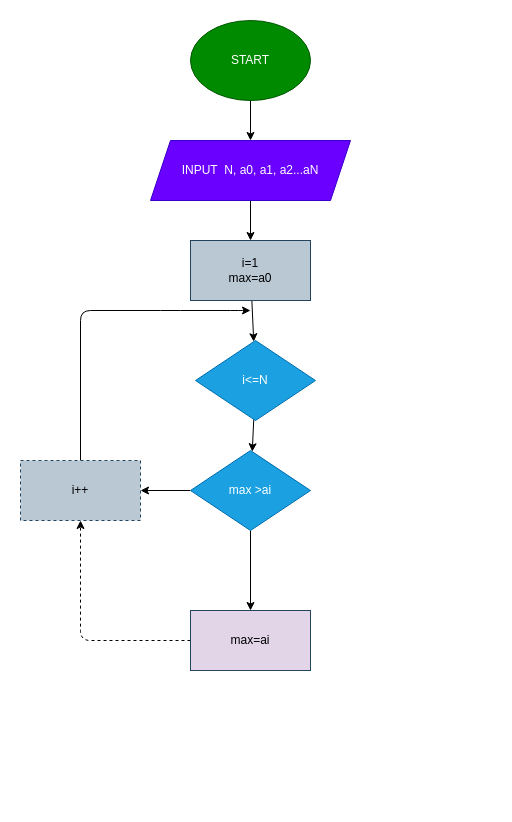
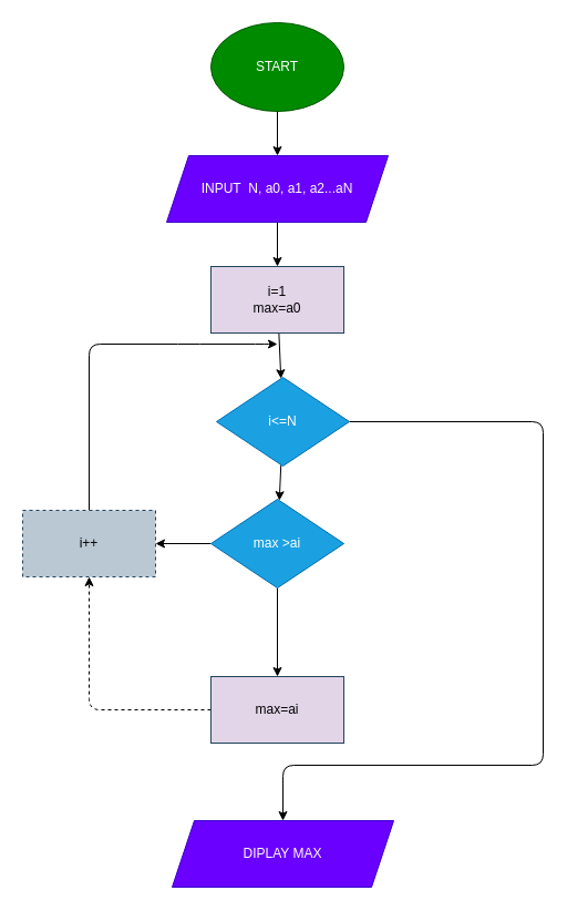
- <mxCell id="6" value="i=1&lt;br&gt;max=a0" style="rounded=0;whiteSpace=wrap;html=1;fillColor=#bac8d3;strokeColor=#23445d;fontColor=#000000;" vertex="1" parent="1"><mxGeometry x="190" y="240" width="120" height="60" as="geometry" /></mxCell>
+ <mxCell id="6" value="i=1&lt;br&gt;max=a0" style="rounded=0;whiteSpace=wrap;html=1;fillColor=#e1d5e7;strokeColor=#23445d;fontColor=#000000;" vertex="1" parent="1"><mxGeometry x="190" y="240" width="120" height="60" as="geometry" /></mxCell>
+ <mxCell id="8" style="edgeStyle=none;html=1;entryX=0.5;entryY=0;entryDx=0;entryDy=0;" edge="1" parent="1" source="9" target="22"><mxGeometry relative="1" as="geometry"><mxPoint x="490" y="370" as="targetPoint" /><Array as="points"><mxPoint x="490" y="380" /><mxPoint x="490" y="690" /><mxPoint x="255" y="690" /></Array></mxGeometry></mxCell>
+ <mxCell id="22" value="DIPLAY MAX" style="shape=parallelogram;perimeter=parallelogramPerimeter;whiteSpace=wrap;html=1;fixedSize=1;fillColor=#6a00ff;strokeColor=#3700CC;fontColor=#ffffff;" vertex="1" parent="1"><mxGeometry x="155" y="740" width="200" height="60" as="geometry" /></mxCell>
